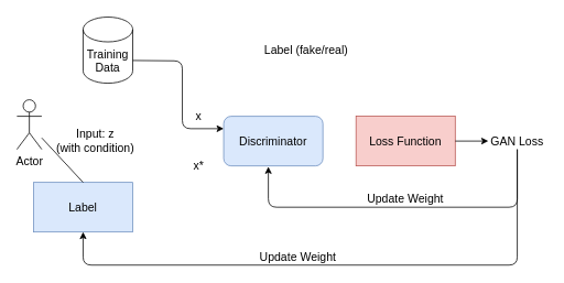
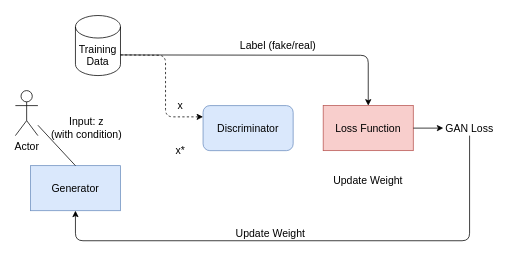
+ <mxCell id="18" value="" style="endArrow=classic;html=1;fontSize=14;entryX=0.5;entryY=0;entryDx=0;entryDy=0;exitX=1;exitY=0;exitDx=0;exitDy=52.5;exitPerimeter=0;" edge="1" parent="1" source="2" target="11"><mxGeometry width="50" height="50" relative="1" as="geometry"><mxPoint x="250" y="290" as="sourcePoint" /><mxPoint x="300" y="240" as="targetPoint" /><Array as="points"><mxPoint x="490" y="73" /></Array></mxGeometry></mxCell>
- <mxCell id="4" value="" style="endArrow=classic;html=1;exitX=1;exitY=0;exitDx=0;exitDy=52.5;exitPerimeter=0;entryX=0;entryY=0.25;entryDx=0;entryDy=0;" edge="1" parent="1" source="2" target="3"><mxGeometry width="50" height="50" relative="1" as="geometry"><mxPoint x="310" y="320" as="sourcePoint" /><mxPoint x="360" y="270" as="targetPoint" /><Array as="points"><mxPoint x="220" y="73" /><mxPoint x="220" y="155" /></Array></mxGeometry></mxCell>
+ <mxCell id="4" value="" style="endArrow=classic;html=1;exitX=1;exitY=0;exitDx=0;exitDy=52.5;exitPerimeter=0;entryX=0;entryY=0.25;entryDx=0;entryDy=0;dashed=1;" edge="1" parent="1" source="2" target="3"><mxGeometry width="50" height="50" relative="1" as="geometry"><mxPoint x="310" y="320" as="sourcePoint" /><mxPoint x="360" y="270" as="targetPoint" /><Array as="points"><mxPoint x="220" y="73" /><mxPoint x="220" y="155" /></Array></mxGeometry></mxCell>
- <mxCell id="5" value="Label" style="rounded=0;whiteSpace=wrap;html=1;fillColor=#dae8fc;strokeColor=#6c8ebf;fontSize=14;" vertex="1" parent="1"><mxGeometry x="40" y="220" width="120" height="60" as="geometry" /></mxCell>
+ <mxCell id="5" value="Generator" style="rounded=0;whiteSpace=wrap;html=1;fillColor=#dae8fc;strokeColor=#6c8ebf;fontSize=14;" vertex="1" parent="1"><mxGeometry x="40" y="220" width="120" height="60" as="geometry" /></mxCell>
- <mxCell id="14" value="" style="endArrow=classic;html=1;fontSize=14;exitX=0.5;exitY=1;exitDx=0;exitDy=0;entryX=0.45;entryY=1.017;entryDx=0;entryDy=0;entryPerimeter=0;" edge="1" parent="1" source="13" target="3"><mxGeometry width="50" height="50" relative="1" as="geometry"><mxPoint x="250" y="290" as="sourcePoint" /><mxPoint x="300" y="240" as="targetPoint" /><Array as="points"><mxPoint x="625" y="250" /><mxPoint x="324" y="250" /></Array></mxGeometry></mxCell>
